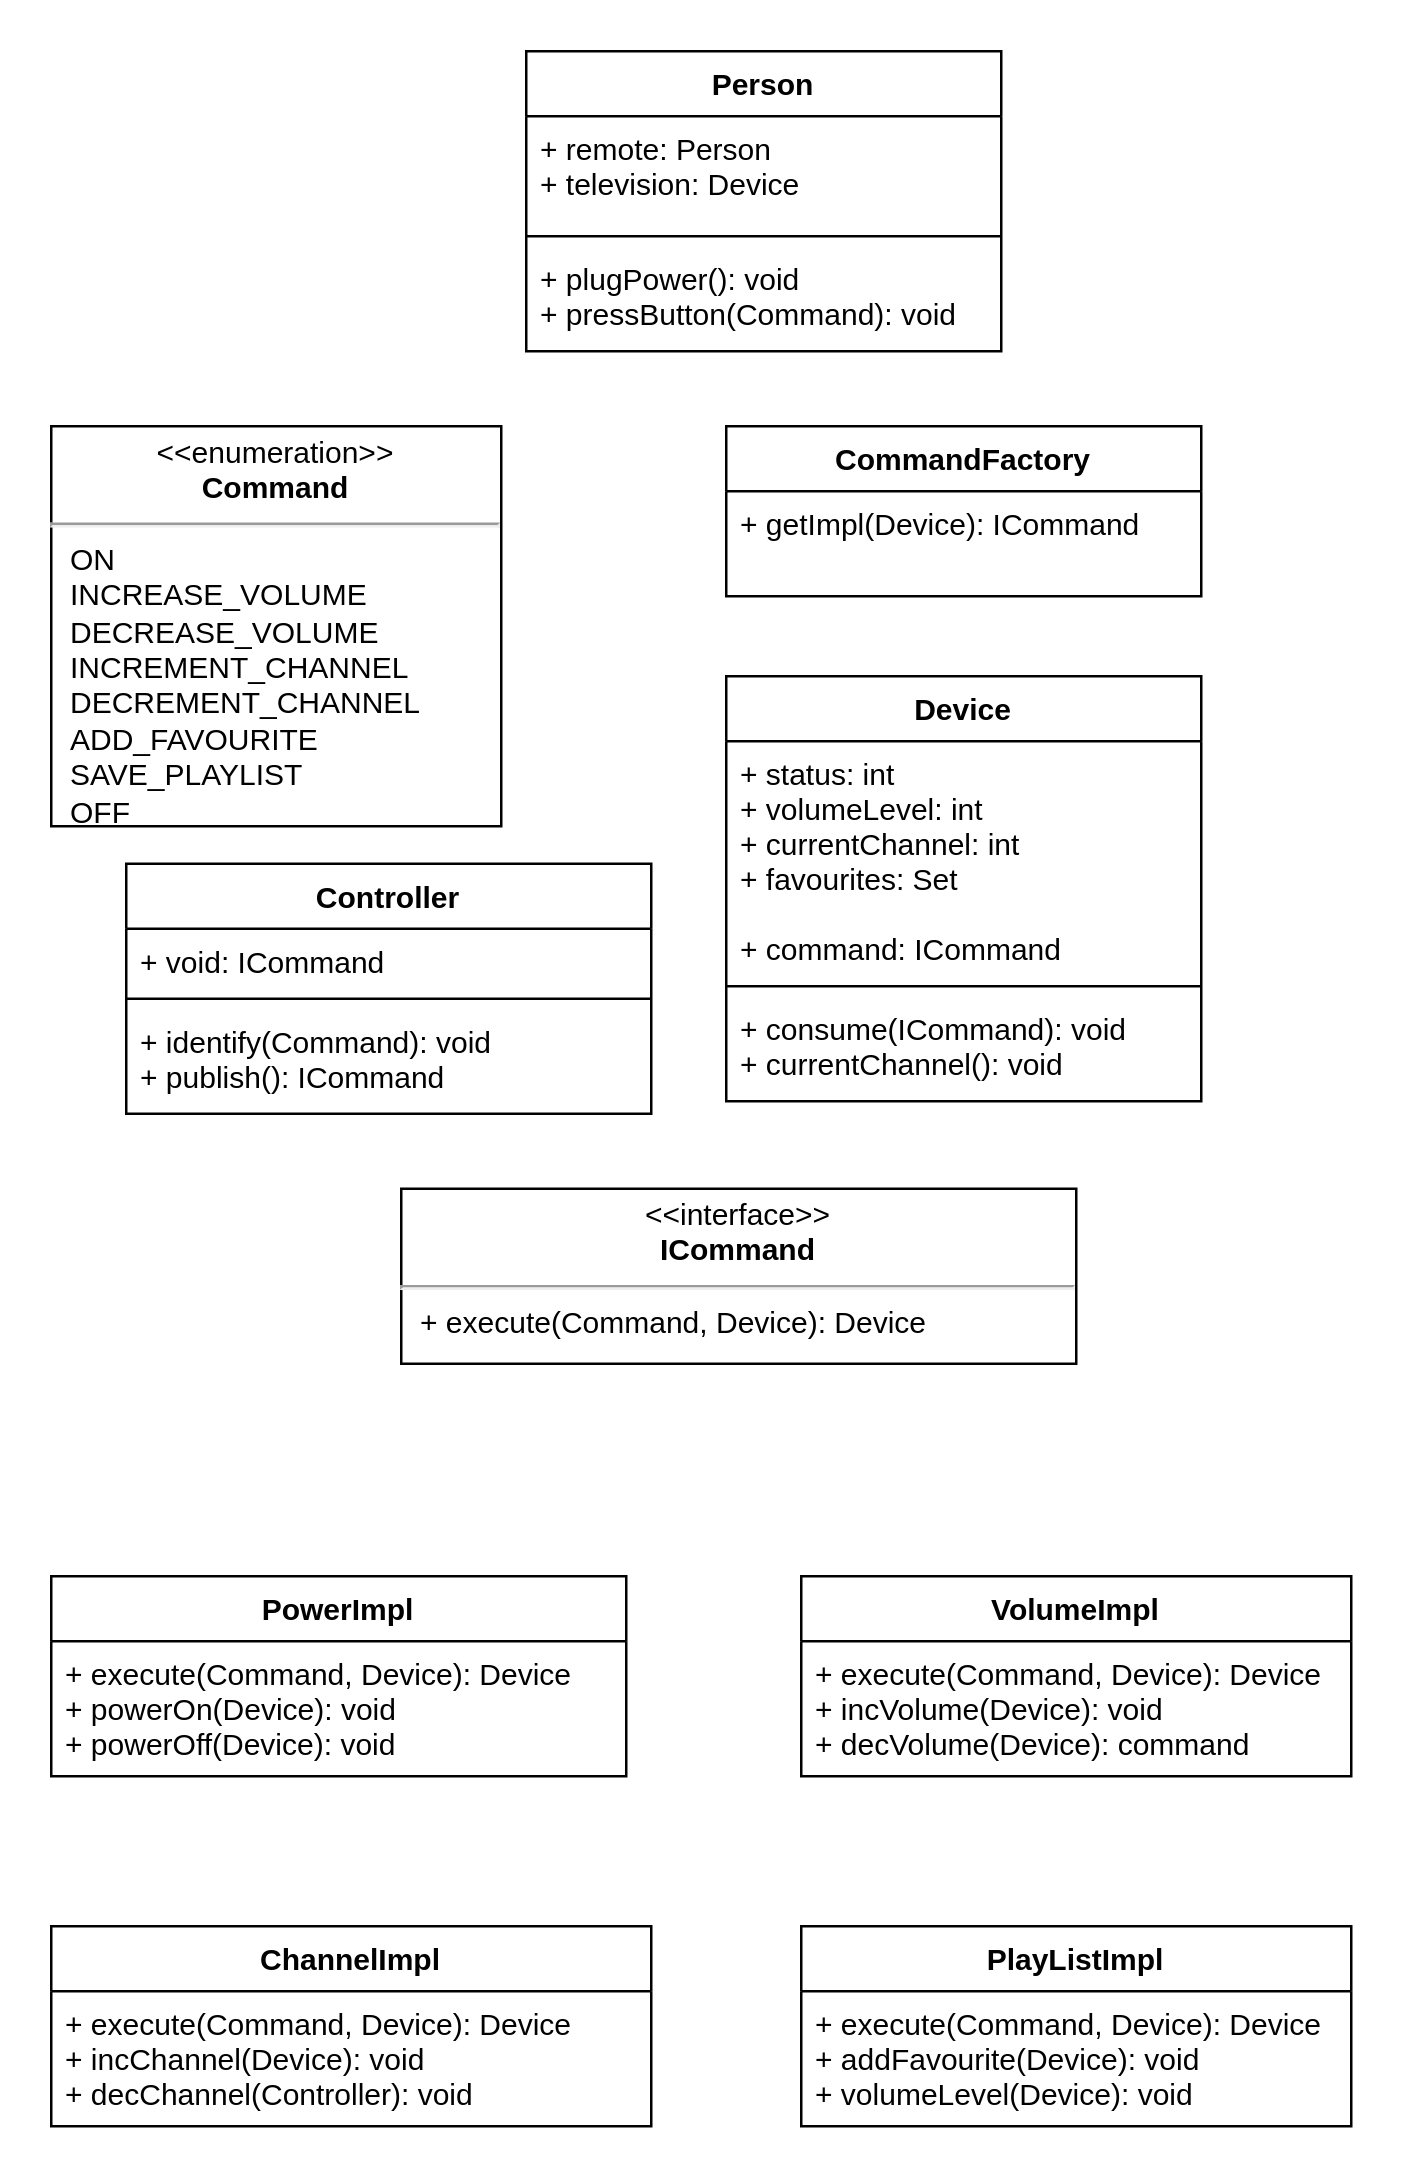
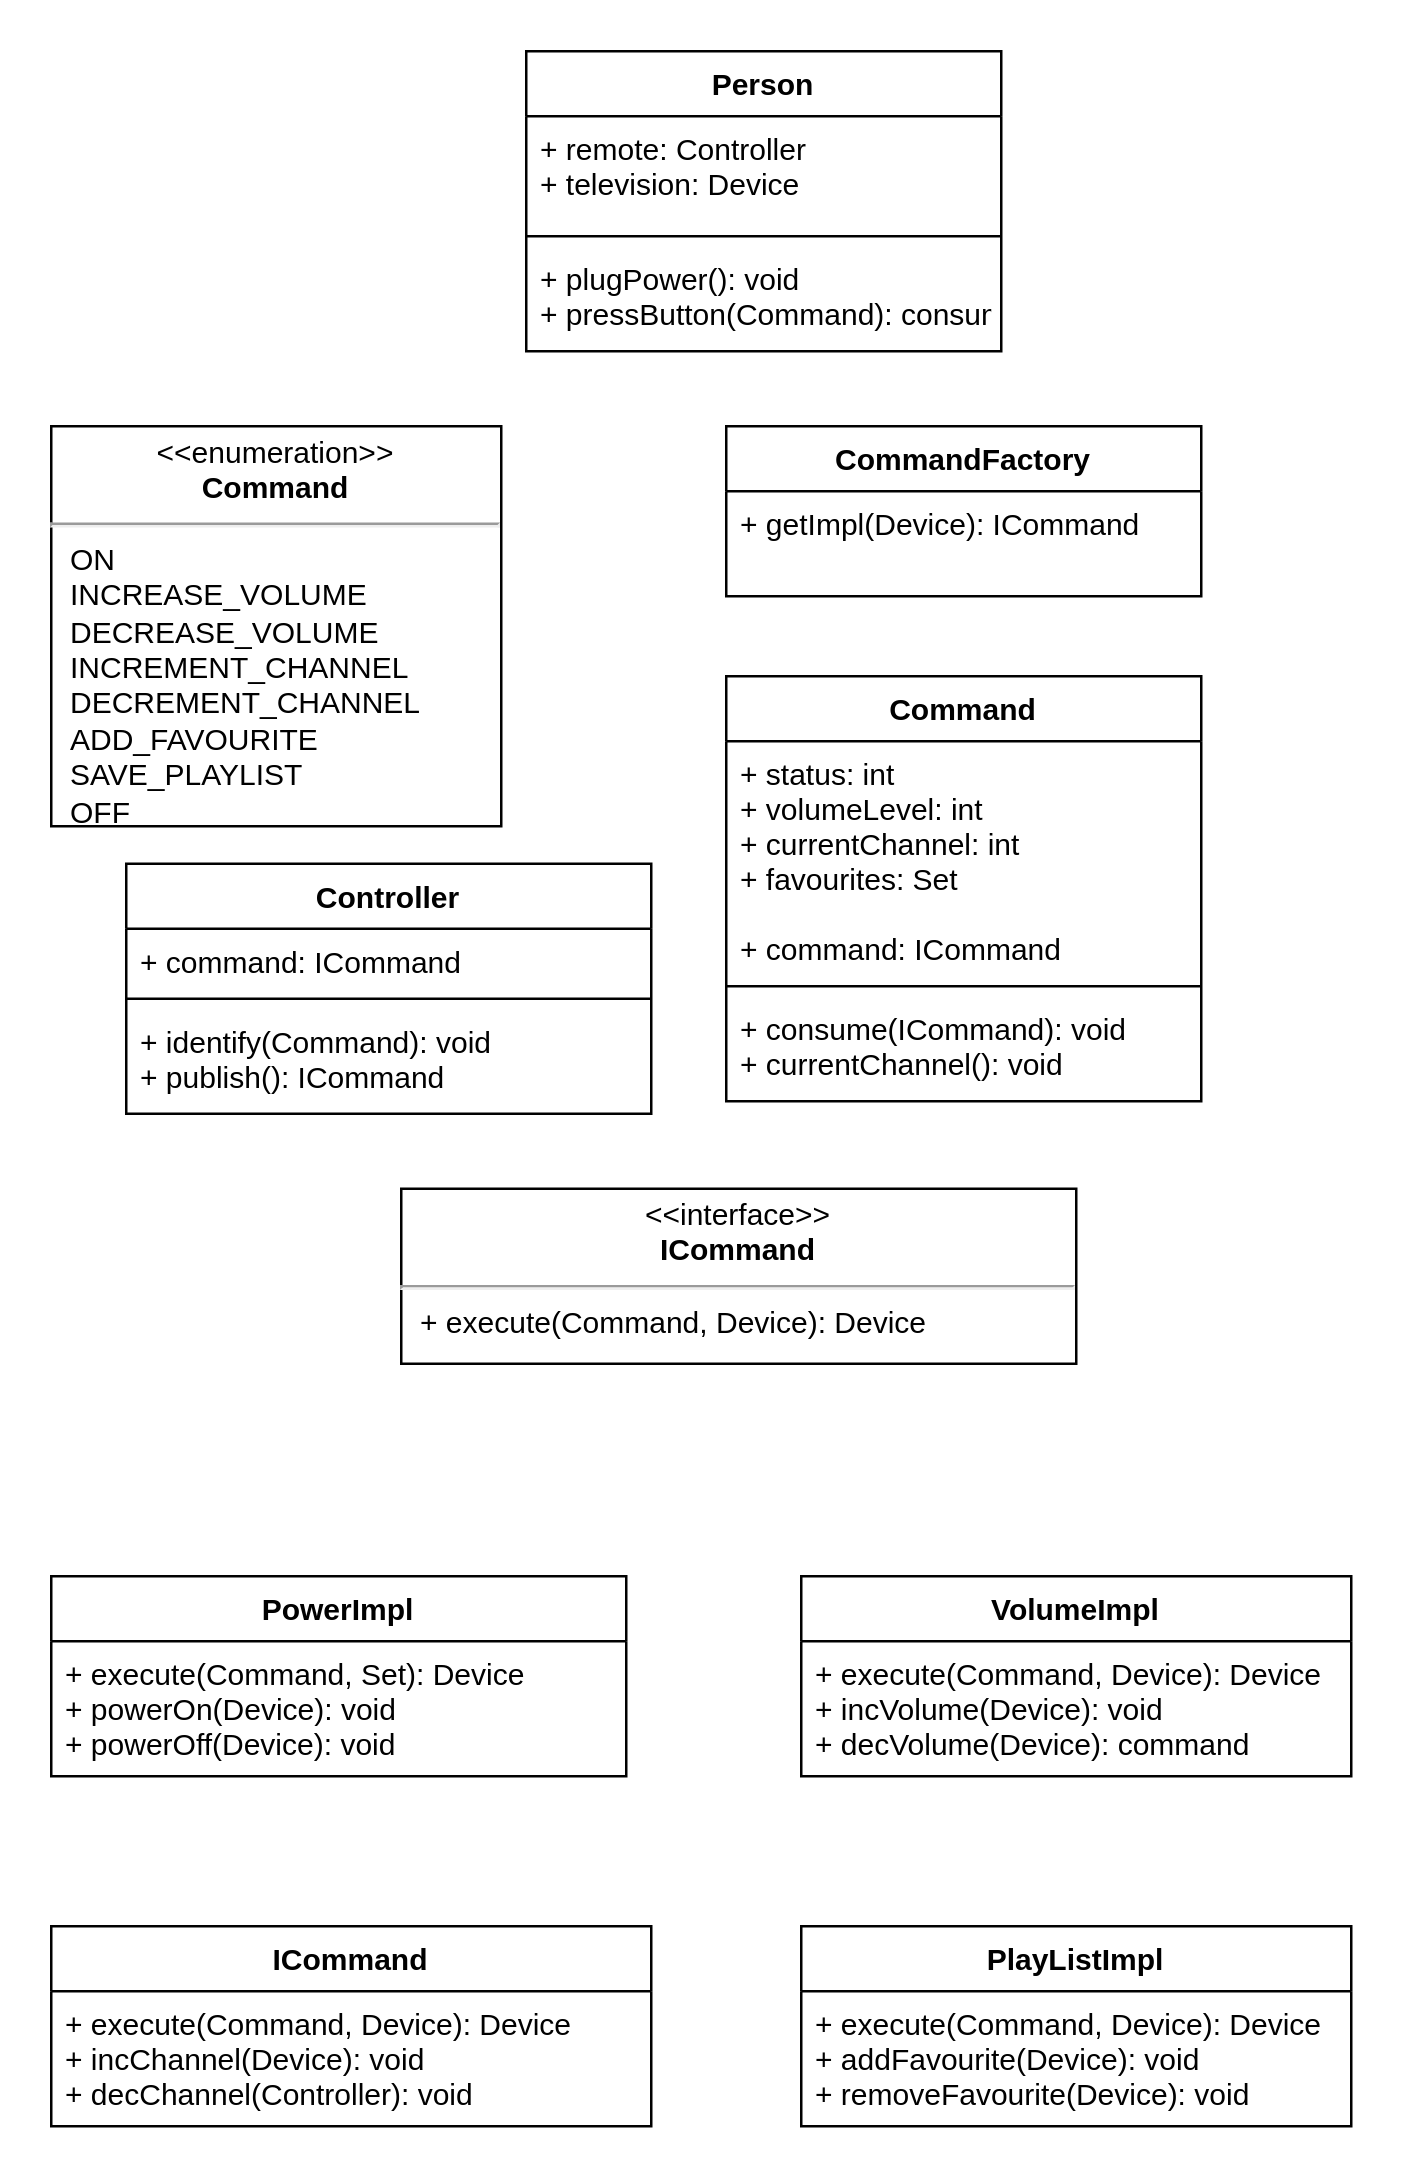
- <mxCell id="3" value="+ remote: Person&#10;+ television: Device" style="text;strokeColor=none;fillColor=none;align=left;verticalAlign=top;spacingLeft=4;spacingRight=4;overflow=hidden;rotatable=0;points=[[0,0.5],[1,0.5]];portConstraint=eastwest;" parent="2" vertex="1"><mxGeometry y="26" width="190" height="44" as="geometry" /></mxCell>
+ <mxCell id="3" value="+ remote: Controller&#10;+ television: Device" style="text;strokeColor=none;fillColor=none;align=left;verticalAlign=top;spacingLeft=4;spacingRight=4;overflow=hidden;rotatable=0;points=[[0,0.5],[1,0.5]];portConstraint=eastwest;" parent="2" vertex="1"><mxGeometry y="26" width="190" height="44" as="geometry" /></mxCell>
- <mxCell id="5" value="+ plugPower(): void&#10;+ pressButton(Command): void&#10;" style="text;strokeColor=none;fillColor=none;align=left;verticalAlign=top;spacingLeft=4;spacingRight=4;overflow=hidden;rotatable=0;points=[[0,0.5],[1,0.5]];portConstraint=eastwest;" parent="2" vertex="1"><mxGeometry y="78" width="190" height="42" as="geometry" /></mxCell>
+ <mxCell id="5" value="+ plugPower(): void&#10;+ pressButton(Command): consume&#10;" style="text;strokeColor=none;fillColor=none;align=left;verticalAlign=top;spacingLeft=4;spacingRight=4;overflow=hidden;rotatable=0;points=[[0,0.5],[1,0.5]];portConstraint=eastwest;" parent="2" vertex="1"><mxGeometry y="78" width="190" height="42" as="geometry" /></mxCell>
- <mxCell id="22" value="Device" style="swimlane;fontStyle=1;align=center;verticalAlign=top;childLayout=stackLayout;horizontal=1;startSize=26;horizontalStack=0;resizeParent=1;resizeParentMax=0;resizeLast=0;collapsible=1;marginBottom=0;" parent="1" vertex="1"><mxGeometry x="290" y="270" width="190" height="170" as="geometry" /></mxCell>
+ <mxCell id="22" value="Command" style="swimlane;fontStyle=1;align=center;verticalAlign=top;childLayout=stackLayout;horizontal=1;startSize=26;horizontalStack=0;resizeParent=1;resizeParentMax=0;resizeLast=0;collapsible=1;marginBottom=0;" parent="1" vertex="1"><mxGeometry x="290" y="270" width="190" height="170" as="geometry" /></mxCell>
- <mxCell id="7" value="+ void: ICommand" style="text;strokeColor=none;fillColor=none;align=left;verticalAlign=top;spacingLeft=4;spacingRight=4;overflow=hidden;rotatable=0;points=[[0,0.5],[1,0.5]];portConstraint=eastwest;" parent="6" vertex="1"><mxGeometry y="26" width="210" height="24" as="geometry" /></mxCell>
+ <mxCell id="7" value="+ command: ICommand" style="text;strokeColor=none;fillColor=none;align=left;verticalAlign=top;spacingLeft=4;spacingRight=4;overflow=hidden;rotatable=0;points=[[0,0.5],[1,0.5]];portConstraint=eastwest;" parent="6" vertex="1"><mxGeometry y="26" width="210" height="24" as="geometry" /></mxCell>
- <mxCell id="15" value="+ execute(Command, Device): Device&#10;+ powerOn(Device): void&#10;+ powerOff(Device): void" style="text;strokeColor=none;fillColor=none;align=left;verticalAlign=top;spacingLeft=4;spacingRight=4;overflow=hidden;rotatable=0;points=[[0,0.5],[1,0.5]];portConstraint=eastwest;" parent="14" vertex="1"><mxGeometry y="26" width="230" height="54" as="geometry" /></mxCell>
+ <mxCell id="15" value="+ execute(Command, Set): Device&#10;+ powerOn(Device): void&#10;+ powerOff(Device): void" style="text;strokeColor=none;fillColor=none;align=left;verticalAlign=top;spacingLeft=4;spacingRight=4;overflow=hidden;rotatable=0;points=[[0,0.5],[1,0.5]];portConstraint=eastwest;" parent="14" vertex="1"><mxGeometry y="26" width="230" height="54" as="geometry" /></mxCell>
- <mxCell id="20" value="ChannelImpl" style="swimlane;fontStyle=1;align=center;verticalAlign=top;childLayout=stackLayout;horizontal=1;startSize=26;horizontalStack=0;resizeParent=1;resizeParentMax=0;resizeLast=0;collapsible=1;marginBottom=0;" parent="1" vertex="1"><mxGeometry x="20" y="770" width="240" height="80" as="geometry" /></mxCell>
+ <mxCell id="20" value="ICommand" style="swimlane;fontStyle=1;align=center;verticalAlign=top;childLayout=stackLayout;horizontal=1;startSize=26;horizontalStack=0;resizeParent=1;resizeParentMax=0;resizeLast=0;collapsible=1;marginBottom=0;" parent="1" vertex="1"><mxGeometry x="20" y="770" width="240" height="80" as="geometry" /></mxCell>
- <mxCell id="19" value="+ execute(Command, Device): Device&#10;+ addFavourite(Device): void&#10;+ volumeLevel(Device): void" style="text;strokeColor=none;fillColor=none;align=left;verticalAlign=top;spacingLeft=4;spacingRight=4;overflow=hidden;rotatable=0;points=[[0,0.5],[1,0.5]];portConstraint=eastwest;" parent="18" vertex="1"><mxGeometry y="26" width="220" height="54" as="geometry" /></mxCell>
+ <mxCell id="19" value="+ execute(Command, Device): Device&#10;+ addFavourite(Device): void&#10;+ removeFavourite(Device): void" style="text;strokeColor=none;fillColor=none;align=left;verticalAlign=top;spacingLeft=4;spacingRight=4;overflow=hidden;rotatable=0;points=[[0,0.5],[1,0.5]];portConstraint=eastwest;" parent="18" vertex="1"><mxGeometry y="26" width="220" height="54" as="geometry" /></mxCell>
